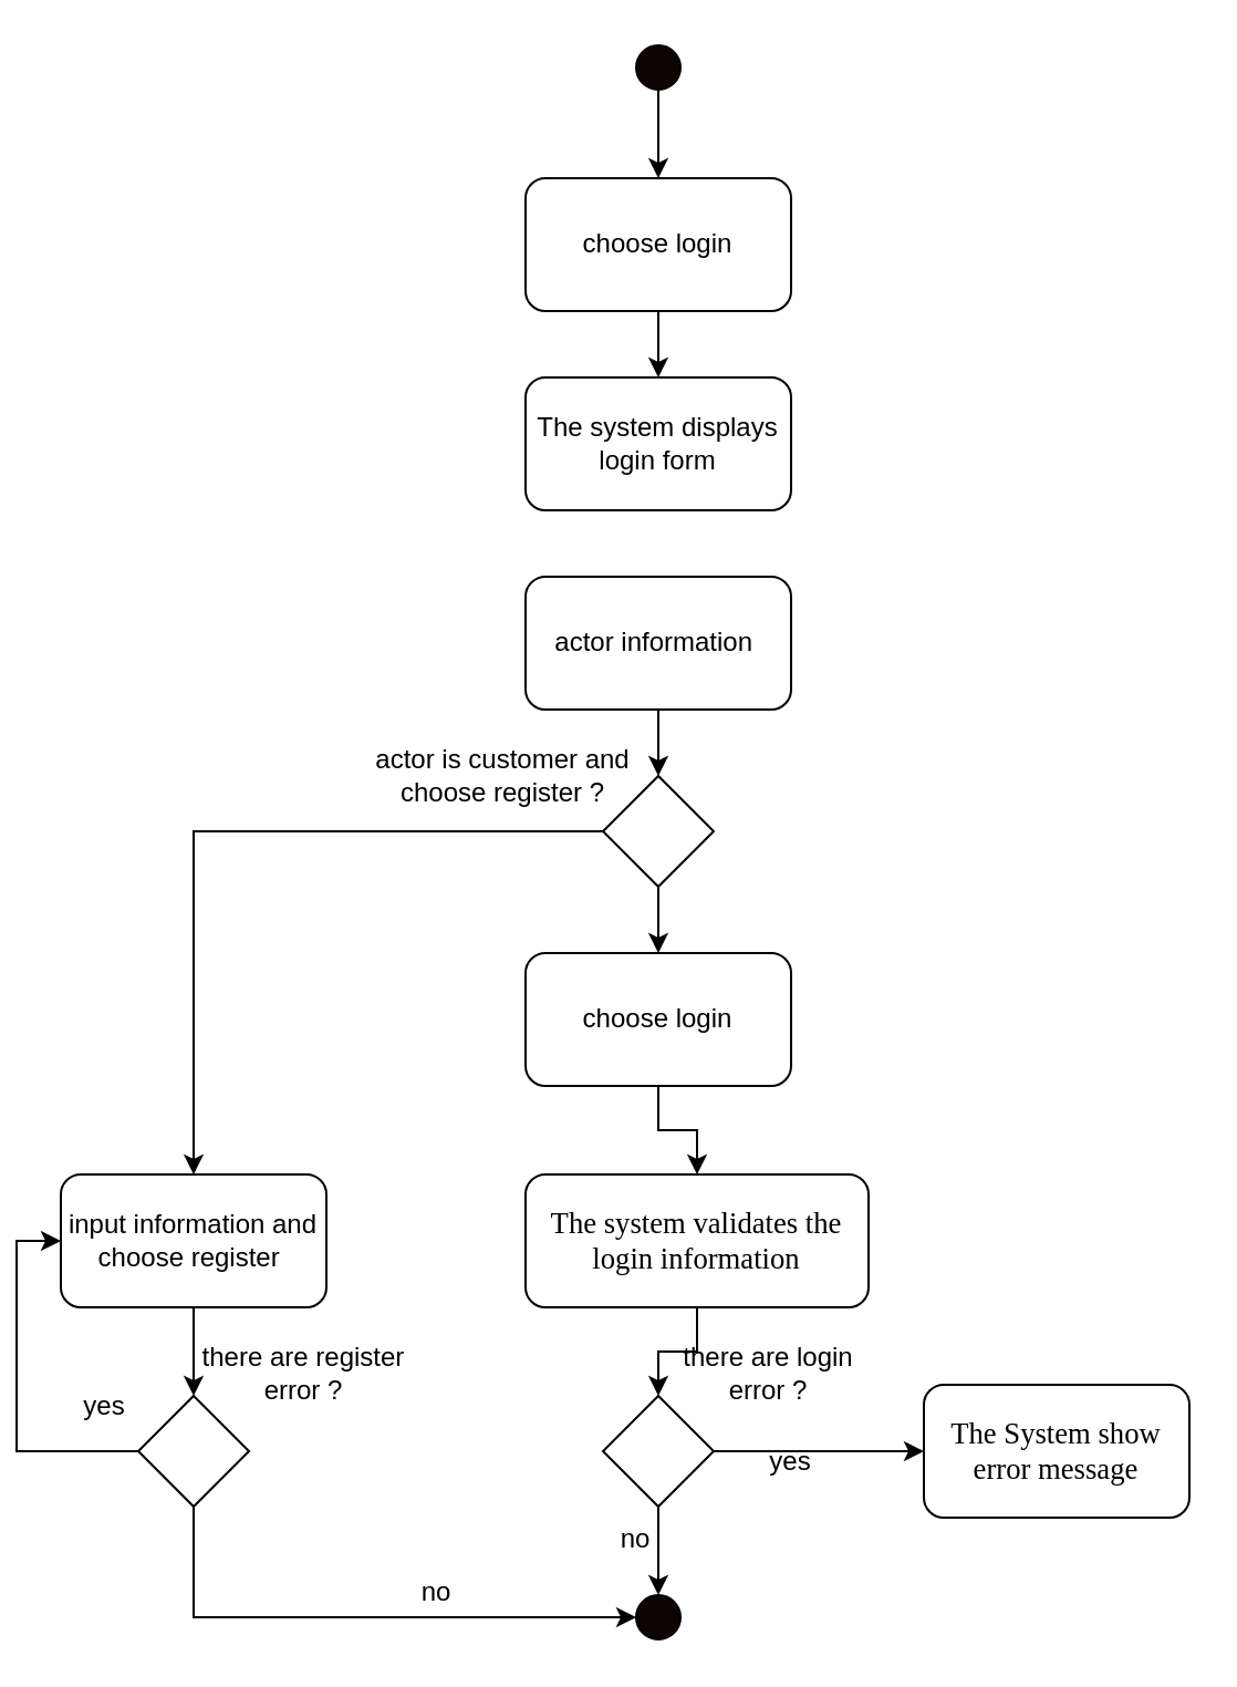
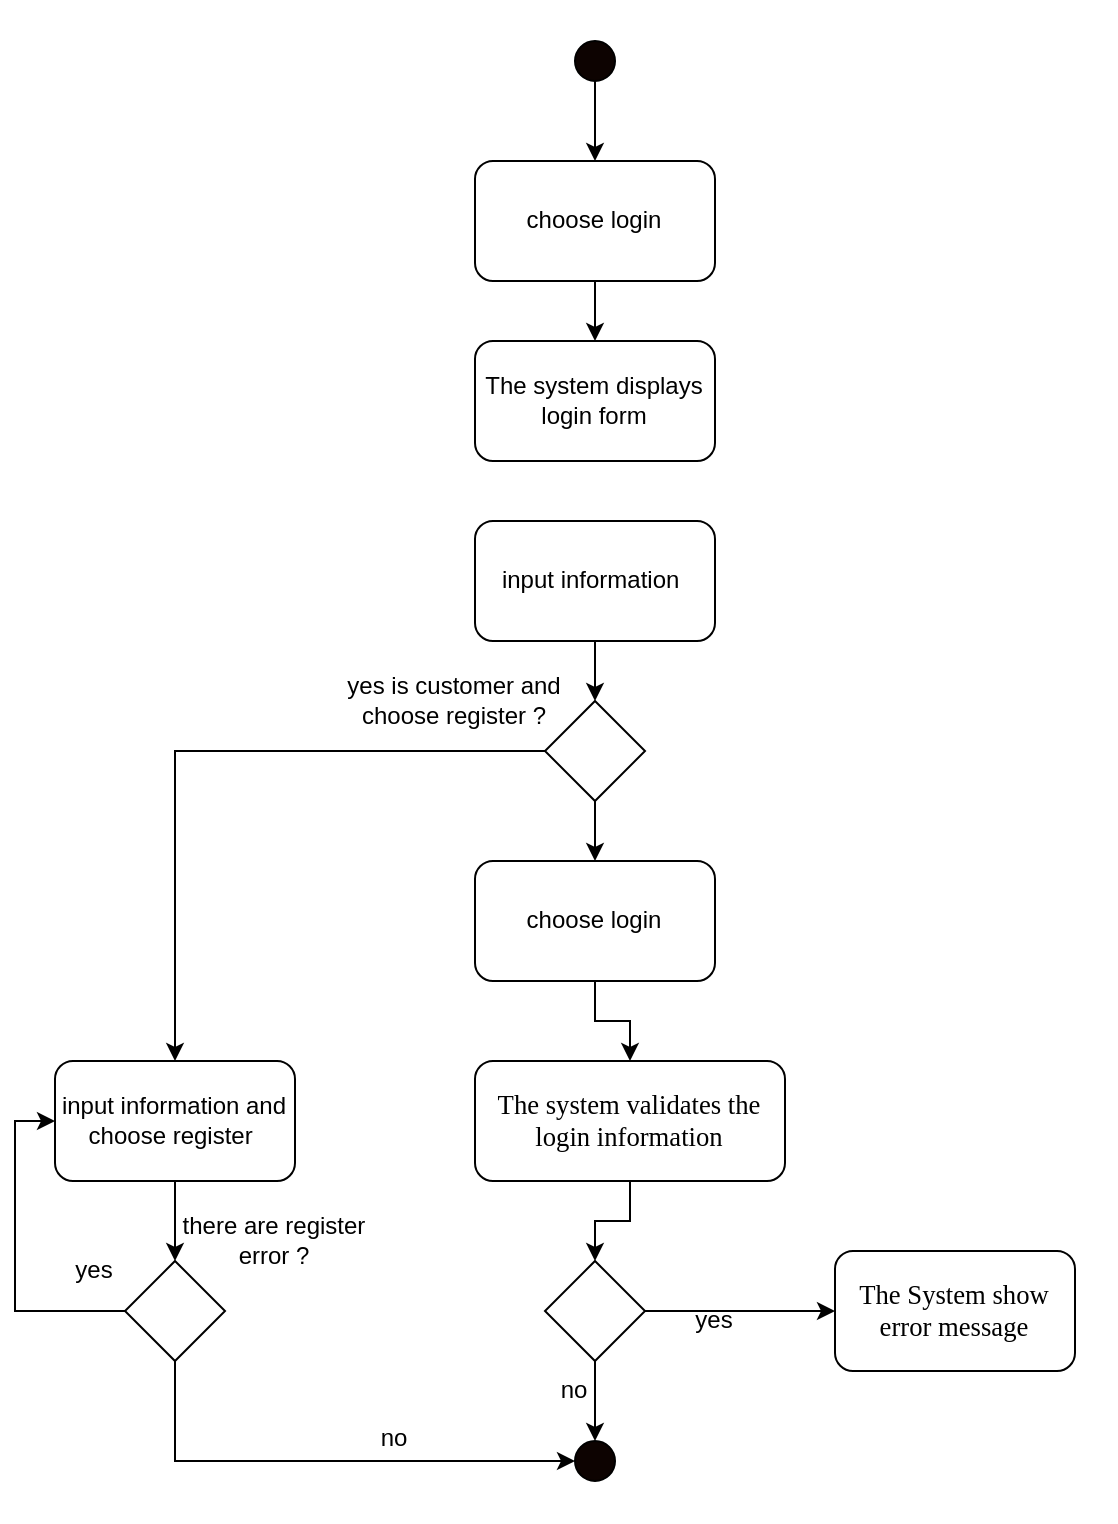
- <mxCell id="26" value="&lt;p class=&quot;MsoNormal&quot;&gt;actor information&amp;nbsp;&lt;br&gt;&lt;/p&gt;" style="rounded=1;whiteSpace=wrap;html=1;fillColor=#FFFFFF;" parent="1" vertex="1"><mxGeometry x="230" y="260" width="120" height="60" as="geometry" /></mxCell>
+ <mxCell id="26" value="&lt;p class=&quot;MsoNormal&quot;&gt;input information&amp;nbsp;&lt;br&gt;&lt;/p&gt;" style="rounded=1;whiteSpace=wrap;html=1;fillColor=#FFFFFF;" parent="1" vertex="1"><mxGeometry x="230" y="260" width="120" height="60" as="geometry" /></mxCell>
- <mxCell id="12" value="actor is customer and choose register ?" style="text;html=1;strokeColor=none;fillColor=none;align=center;verticalAlign=middle;whiteSpace=wrap;rounded=0;" parent="1" vertex="1"><mxGeometry x="160" y="340" width="120" height="20" as="geometry" /></mxCell>
+ <mxCell id="12" value="yes is customer and choose register ?" style="text;html=1;strokeColor=none;fillColor=none;align=center;verticalAlign=middle;whiteSpace=wrap;rounded=0;" parent="1" vertex="1"><mxGeometry x="160" y="340" width="120" height="20" as="geometry" /></mxCell>
- <mxCell id="18" value="there are login &lt;br&gt;error ?" style="text;html=1;strokeColor=none;fillColor=none;align=center;verticalAlign=middle;whiteSpace=wrap;rounded=0;" parent="1" vertex="1"><mxGeometry x="280" y="610" width="120" height="20" as="geometry" /></mxCell>
